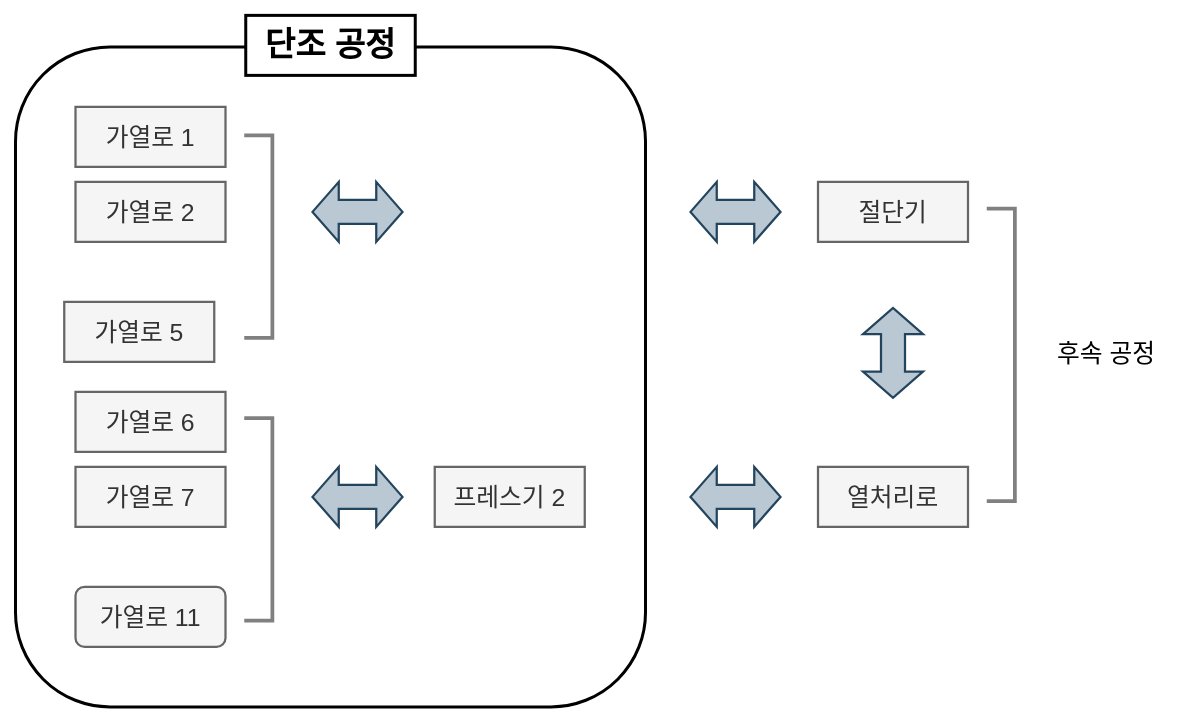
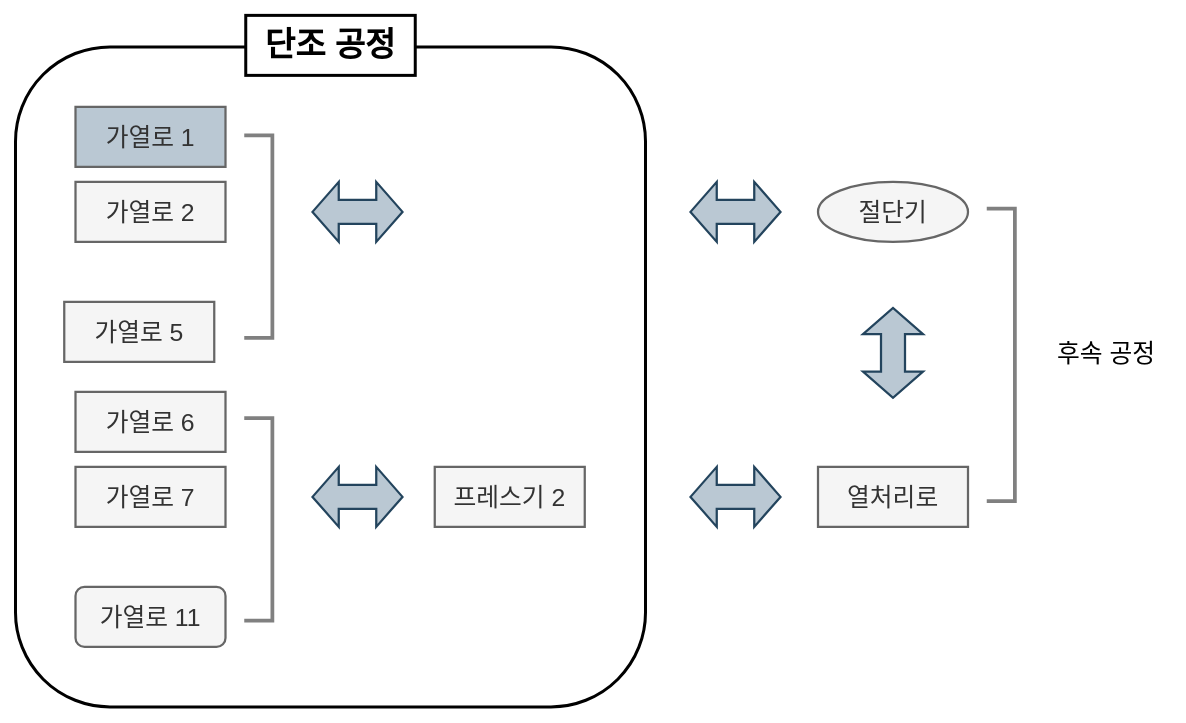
- <mxCell id="11" value="가열로 1" style="rounded=0;whiteSpace=wrap;html=1;fontSize=33;fillColor=#f5f5f5;strokeColor=#666666;fontColor=#333333;strokeWidth=3;" vertex="1" parent="1"><mxGeometry x="100" y="142" width="200" height="80" as="geometry" /></mxCell>
+ <mxCell id="11" value="가열로 1" style="rounded=0;whiteSpace=wrap;html=1;fontSize=33;fillColor=#bac8d3;strokeColor=#666666;fontColor=#333333;strokeWidth=3;" vertex="1" parent="1"><mxGeometry x="100" y="142" width="200" height="80" as="geometry" /></mxCell>
- <mxCell id="18" value="절단기" style="rounded=0;whiteSpace=wrap;html=1;fontSize=33;fillColor=#f5f5f5;strokeColor=#666666;fontColor=#333333;strokeWidth=3;" vertex="1" parent="1"><mxGeometry x="1090" y="242" width="200" height="80" as="geometry" /></mxCell>
+ <mxCell id="18" value="절단기" style="ellipse;whiteSpace=wrap;html=1;fontSize=33;fillColor=#f5f5f5;strokeColor=#666666;fontColor=#333333;strokeWidth=3;" vertex="1" parent="1"><mxGeometry x="1090" y="242" width="200" height="80" as="geometry" /></mxCell>
